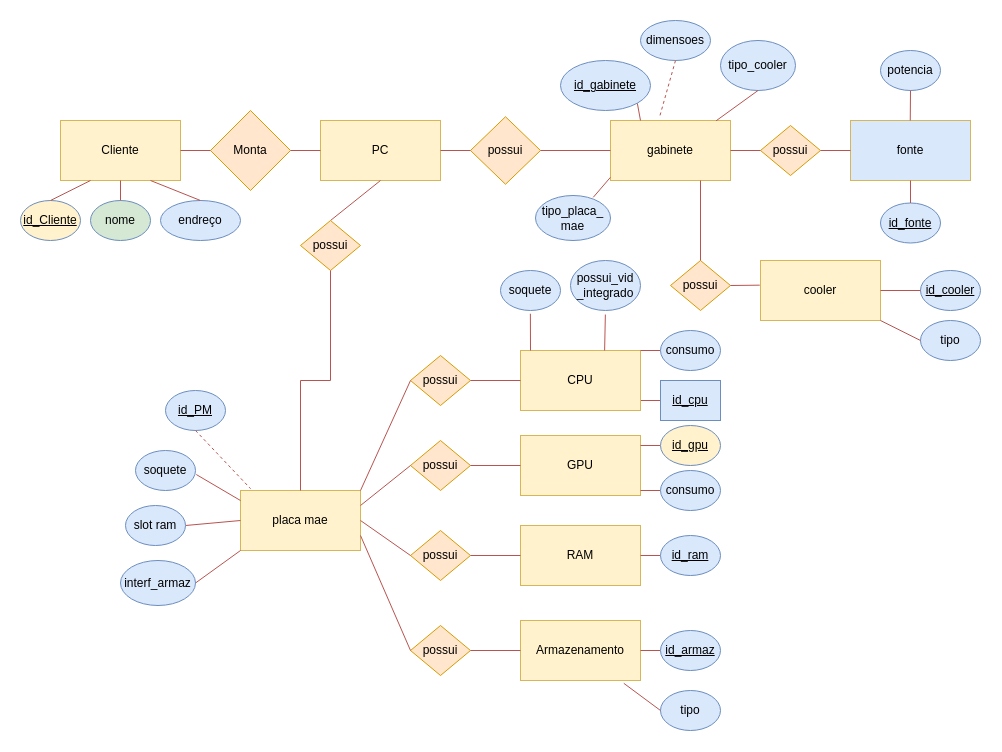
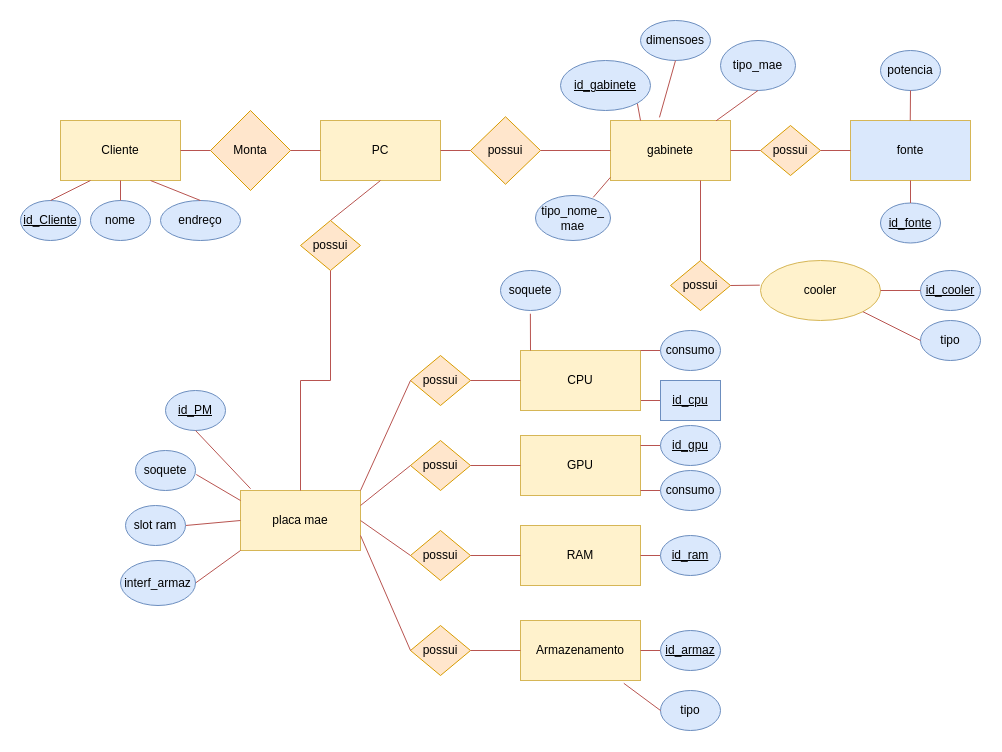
- <mxCell id="83" value="tipo_cooler" style="ellipse;whiteSpace=wrap;html=1;fontStyle=0;fillColor=#dae8fc;strokeColor=#6c8ebf;" parent="1" vertex="1"><mxGeometry x="720" y="40" width="75" height="50" as="geometry" /></mxCell>
+ <mxCell id="83" value="tipo_mae" style="ellipse;whiteSpace=wrap;html=1;fontStyle=0;fillColor=#dae8fc;strokeColor=#6c8ebf;" parent="1" vertex="1"><mxGeometry x="720" y="40" width="75" height="50" as="geometry" /></mxCell>
- <mxCell id="74" value="" style="endArrow=none;html=1;rounded=0;fillColor=#f8cecc;strokeColor=#b85450;exitX=0.5;exitY=1;exitDx=0;exitDy=0;entryX=0.408;entryY=-0.052;entryDx=0;entryDy=0;entryPerimeter=0;dashed=1;" parent="1" source="73" target="9" edge="1"><mxGeometry width="50" height="50" relative="1" as="geometry"><mxPoint x="699.76" y="97" as="sourcePoint" /><mxPoint x="660" y="110" as="targetPoint" /></mxGeometry></mxCell>
+ <mxCell id="74" value="" style="endArrow=none;html=1;rounded=0;fillColor=#f8cecc;strokeColor=#b85450;exitX=0.5;exitY=1;exitDx=0;exitDy=0;entryX=0.408;entryY=-0.052;entryDx=0;entryDy=0;entryPerimeter=0;" parent="1" source="73" target="9" edge="1"><mxGeometry width="50" height="50" relative="1" as="geometry"><mxPoint x="699.76" y="97" as="sourcePoint" /><mxPoint x="660" y="110" as="targetPoint" /></mxGeometry></mxCell>
- <mxCell id="82" value="tipo_placa_&lt;br&gt;mae" style="ellipse;whiteSpace=wrap;html=1;fontStyle=0;fillColor=#dae8fc;strokeColor=#6c8ebf;" parent="1" vertex="1"><mxGeometry x="535" y="195" width="75" height="45" as="geometry" /></mxCell>
+ <mxCell id="82" value="tipo_nome_&lt;br&gt;mae" style="ellipse;whiteSpace=wrap;html=1;fontStyle=0;fillColor=#dae8fc;strokeColor=#6c8ebf;" parent="1" vertex="1"><mxGeometry x="535" y="195" width="75" height="45" as="geometry" /></mxCell>
- <mxCell id="5" value="id_Cliente" style="ellipse;whiteSpace=wrap;html=1;fontStyle=4;fillColor=#fff2cc;strokeColor=#6c8ebf;" parent="1" vertex="1"><mxGeometry x="20" y="200" width="60" height="40" as="geometry" /></mxCell>
+ <mxCell id="5" value="id_Cliente" style="ellipse;whiteSpace=wrap;html=1;fontStyle=4;fillColor=#dae8fc;strokeColor=#6c8ebf;" parent="1" vertex="1"><mxGeometry x="20" y="200" width="60" height="40" as="geometry" /></mxCell>
- <mxCell id="6" value="nome" style="ellipse;whiteSpace=wrap;html=1;fillColor=#d5e8d4;strokeColor=#6c8ebf;" parent="1" vertex="1"><mxGeometry x="90" y="200" width="60" height="40" as="geometry" /></mxCell>
+ <mxCell id="6" value="nome" style="ellipse;whiteSpace=wrap;html=1;fillColor=#dae8fc;strokeColor=#6c8ebf;" parent="1" vertex="1"><mxGeometry x="90" y="200" width="60" height="40" as="geometry" /></mxCell>
- <mxCell id="76" value="possui_vid&lt;br&gt;_integrado" style="ellipse;whiteSpace=wrap;html=1;fontStyle=0;fillColor=#dae8fc;strokeColor=#6c8ebf;" parent="1" vertex="1"><mxGeometry x="570" y="260" width="70" height="50" as="geometry" /></mxCell>
- <mxCell id="14" value="cooler" style="rounded=0;whiteSpace=wrap;html=1;fillColor=#fff2cc;strokeColor=#d6b656;" parent="1" vertex="1"><mxGeometry x="760" y="260" width="120" height="60" as="geometry" /></mxCell>
+ <mxCell id="14" value="cooler" style="ellipse;whiteSpace=wrap;html=1;fillColor=#fff2cc;strokeColor=#d6b656;" parent="1" vertex="1"><mxGeometry x="760" y="260" width="120" height="60" as="geometry" /></mxCell>
- <mxCell id="75" style="rounded=0;orthogonalLoop=1;jettySize=auto;html=1;exitX=0.701;exitY=0;exitDx=0;exitDy=0;entryX=0.498;entryY=1.081;entryDx=0;entryDy=0;endArrow=none;endFill=0;strokeColor=#B85450;entryPerimeter=0;exitPerimeter=0;" parent="1" source="28" target="76" edge="1"><mxGeometry relative="1" as="geometry"><mxPoint x="610" y="350" as="sourcePoint" /></mxGeometry></mxCell>
- <mxCell id="60" value="&lt;u&gt;id_gpu&lt;/u&gt;" style="ellipse;whiteSpace=wrap;html=1;fillColor=#fff2cc;strokeColor=#6c8ebf;" parent="1" vertex="1"><mxGeometry x="660" y="425" width="60" height="40" as="geometry" /></mxCell>
+ <mxCell id="60" value="&lt;u&gt;id_gpu&lt;/u&gt;" style="ellipse;whiteSpace=wrap;html=1;fillColor=#dae8fc;strokeColor=#6c8ebf;" parent="1" vertex="1"><mxGeometry x="660" y="425" width="60" height="40" as="geometry" /></mxCell>
- <mxCell id="45" value="" style="endArrow=none;html=1;rounded=0;fillColor=#f8cecc;strokeColor=#b85450;exitX=0.5;exitY=1;exitDx=0;exitDy=0;entryX=0.084;entryY=-0.03;entryDx=0;entryDy=0;entryPerimeter=0;dashed=1;" parent="1" source="21" target="20" edge="1"><mxGeometry width="50" height="50" relative="1" as="geometry"><mxPoint x="205" y="505" as="sourcePoint" /><mxPoint x="235" y="570" as="targetPoint" /></mxGeometry></mxCell>
+ <mxCell id="45" value="" style="endArrow=none;html=1;rounded=0;fillColor=#f8cecc;strokeColor=#b85450;exitX=0.5;exitY=1;exitDx=0;exitDy=0;entryX=0.084;entryY=-0.03;entryDx=0;entryDy=0;entryPerimeter=0;" parent="1" source="21" target="20" edge="1"><mxGeometry width="50" height="50" relative="1" as="geometry"><mxPoint x="205" y="505" as="sourcePoint" /><mxPoint x="235" y="570" as="targetPoint" /></mxGeometry></mxCell>
